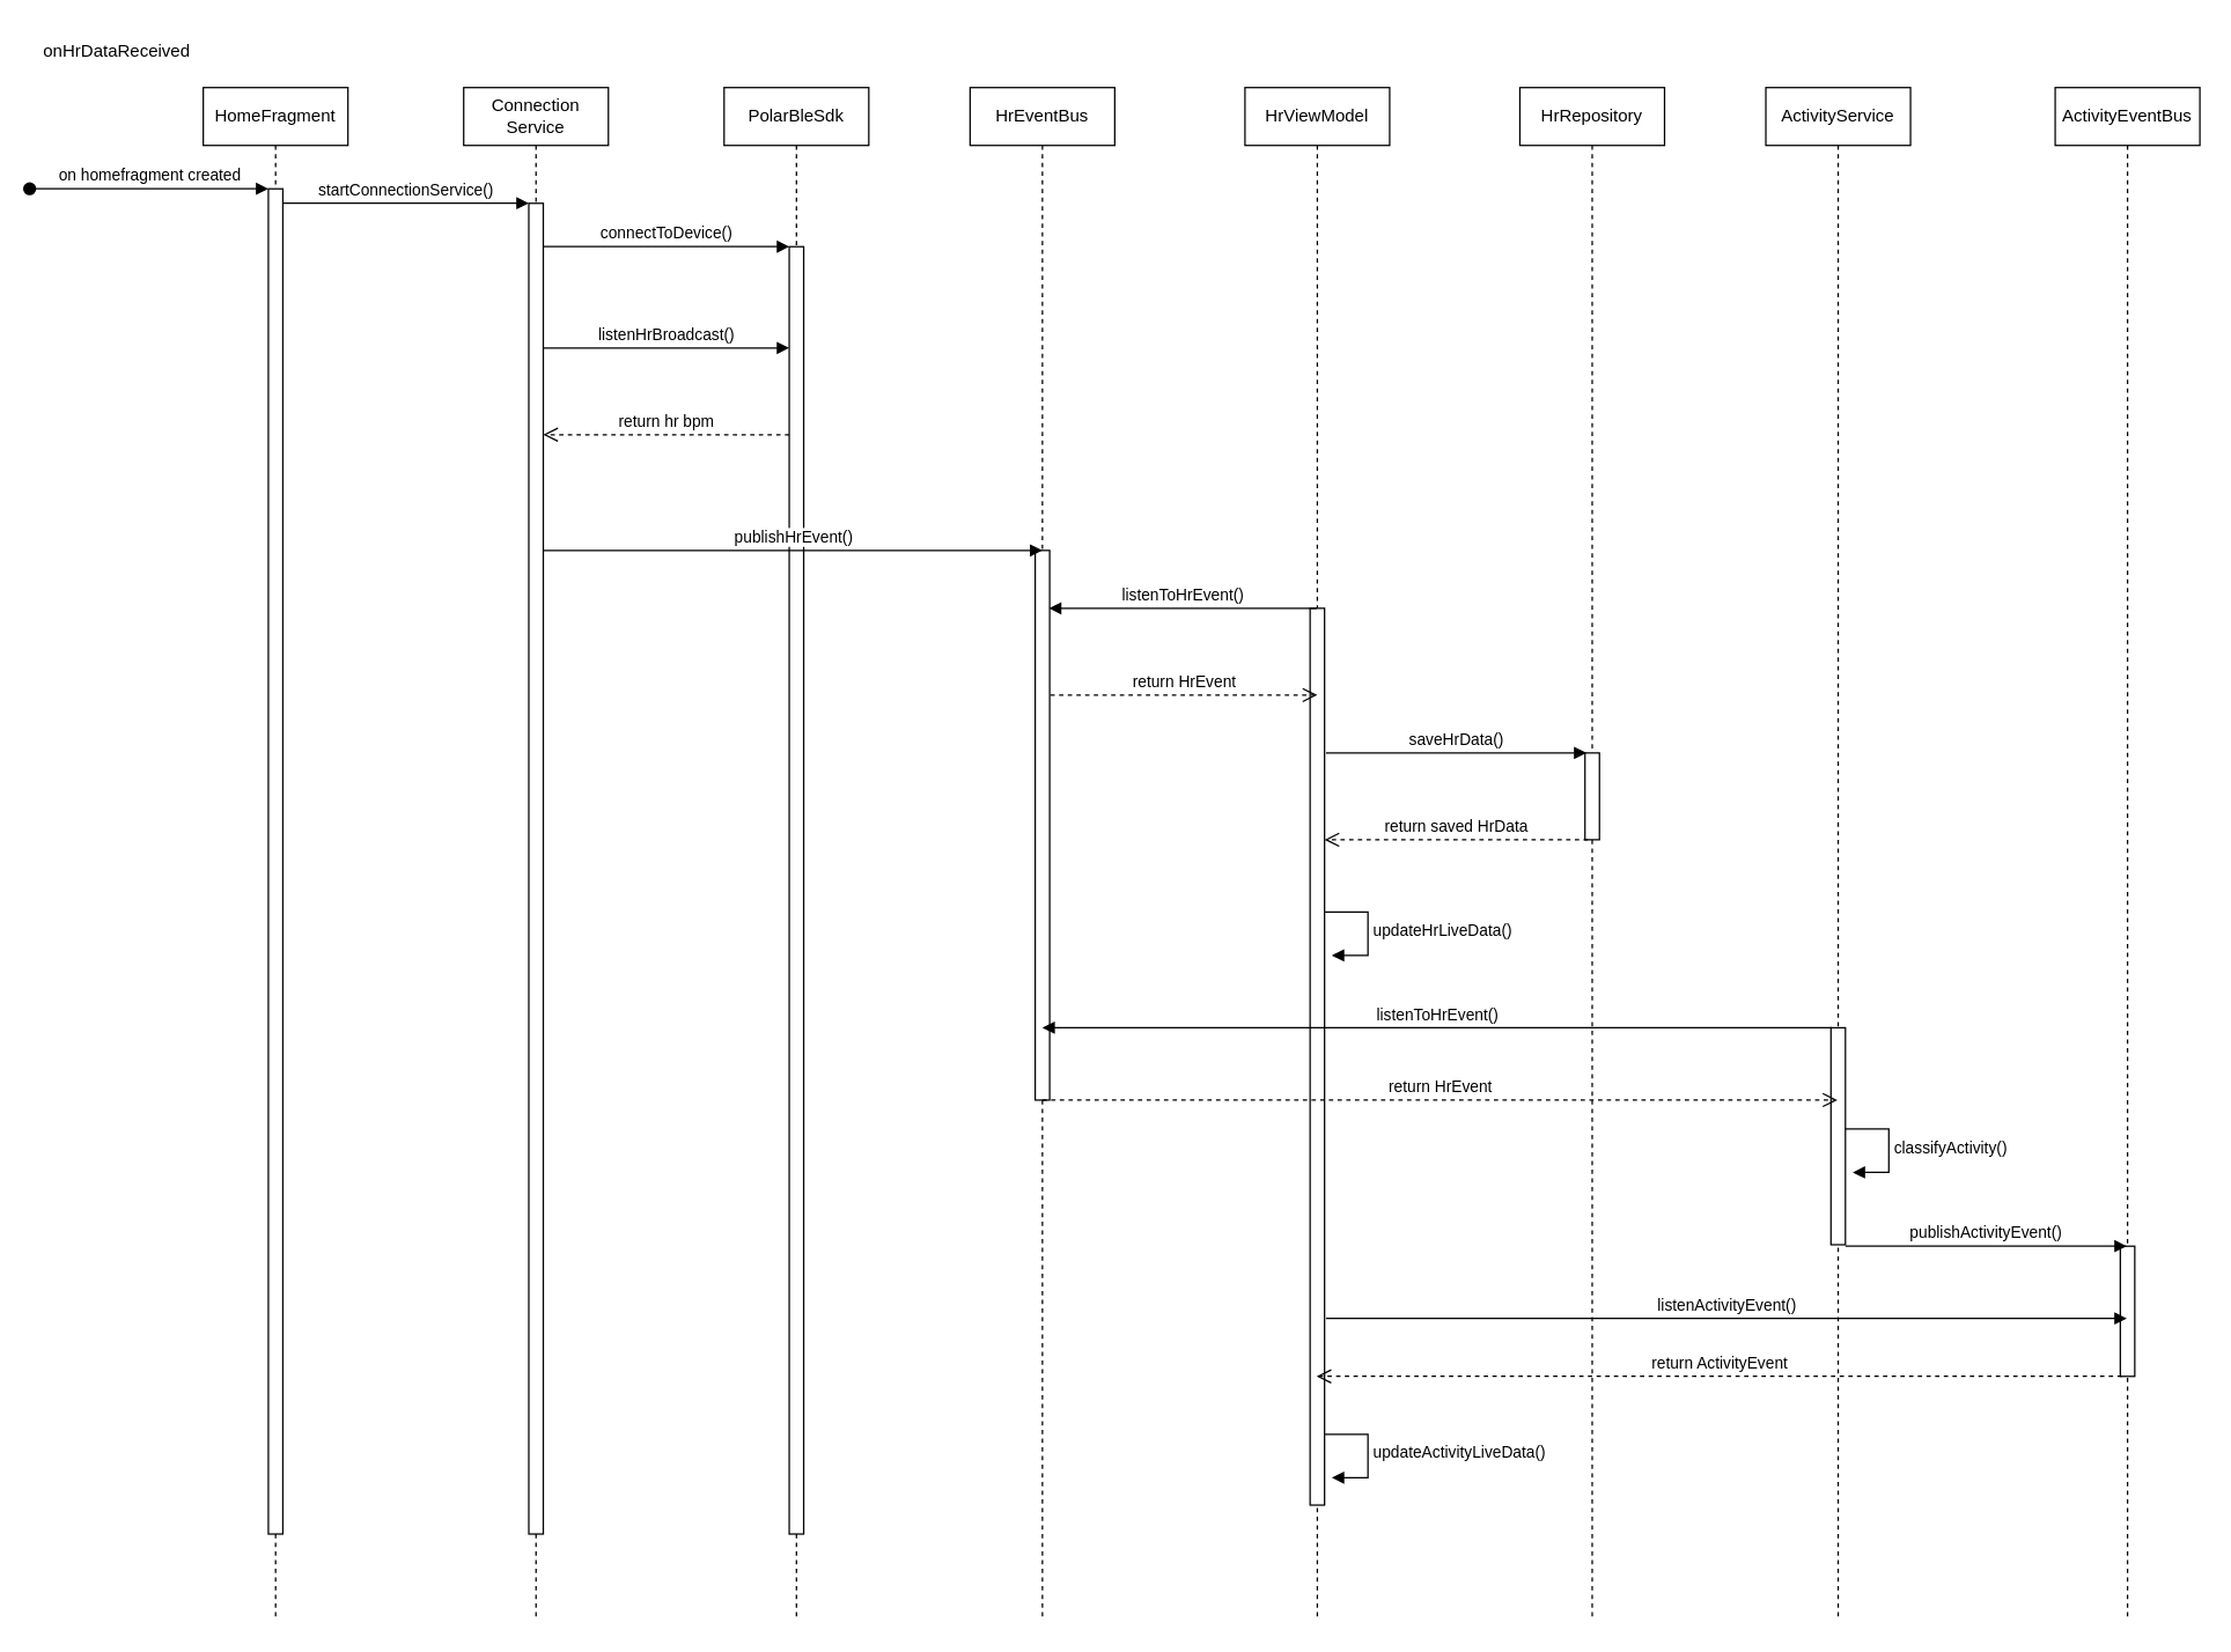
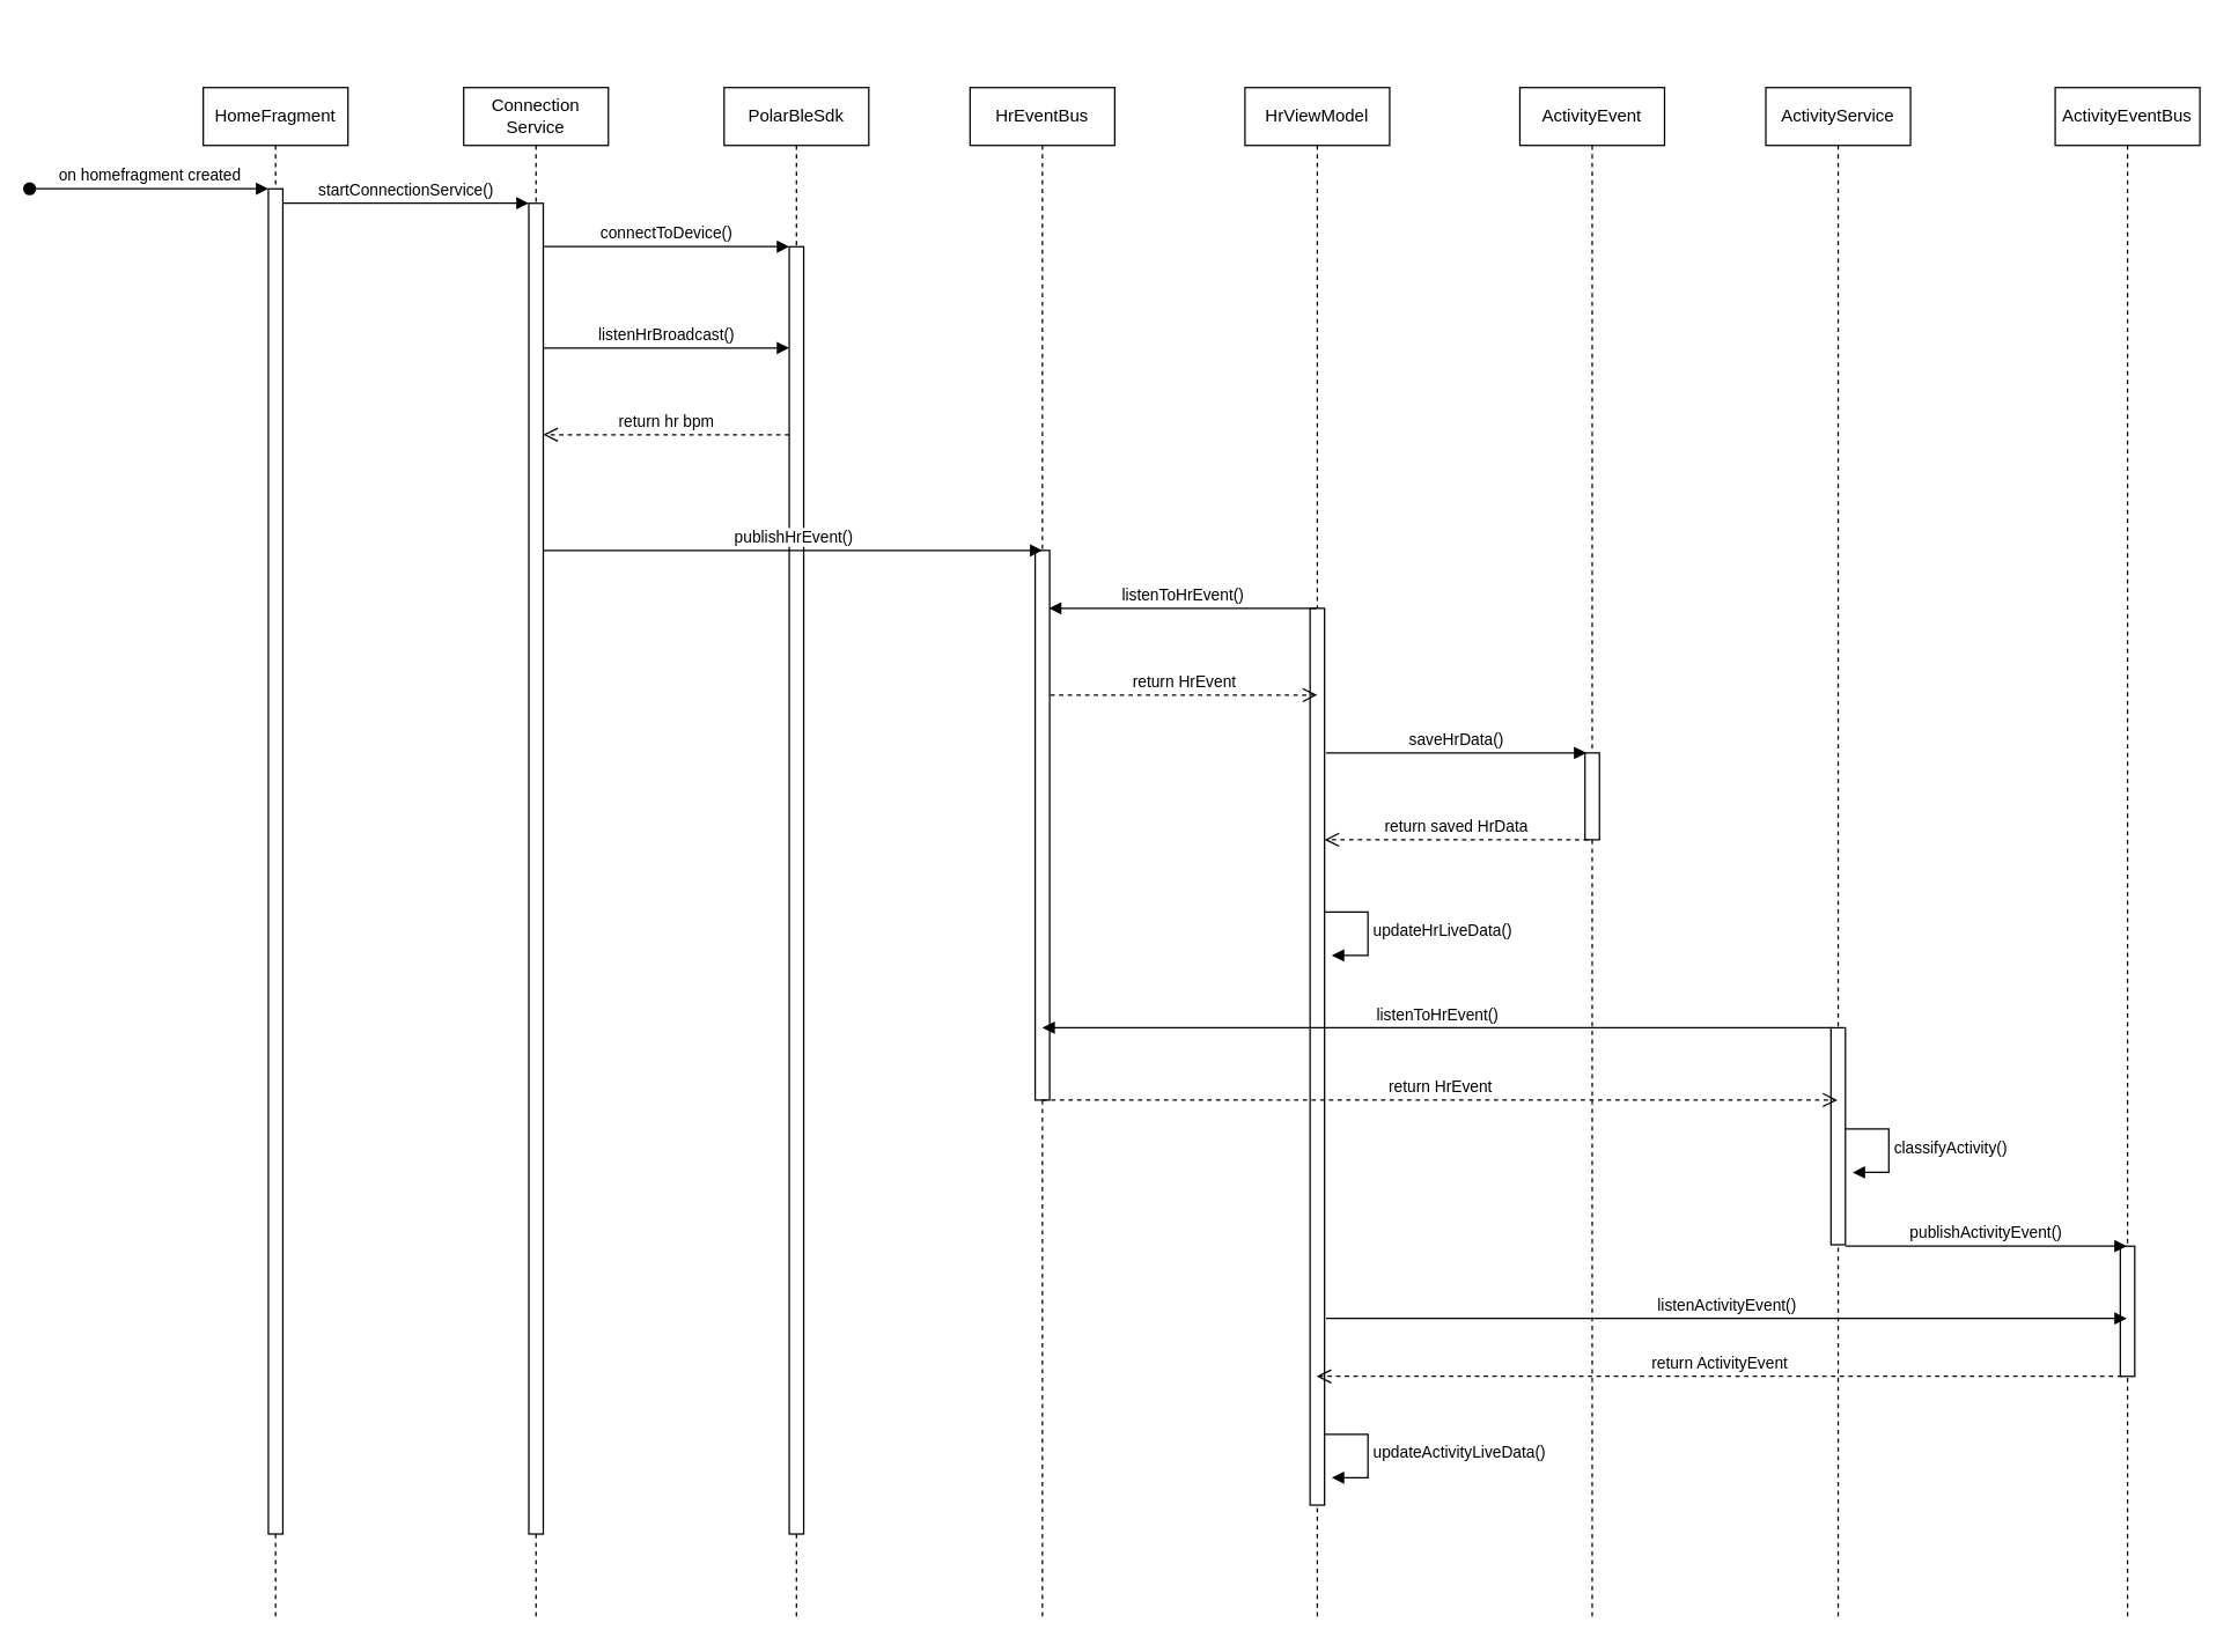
- <mxCell id="18" value="onHrDataReceived" style="text;html=1;align=center;verticalAlign=middle;resizable=0;points=[];autosize=1;strokeColor=none;fillColor=none;" vertex="1" parent="1"><mxGeometry x="20" width="120" height="30" as="geometry" y="20" /></mxCell>
- <mxCell id="19" value="HrRepository" style="shape=umlLifeline;perimeter=lifelinePerimeter;whiteSpace=wrap;html=1;container=0;dropTarget=0;collapsible=0;recursiveResize=0;outlineConnect=0;portConstraint=eastwest;newEdgeStyle={&quot;edgeStyle&quot;:&quot;elbowEdgeStyle&quot;,&quot;elbow&quot;:&quot;vertical&quot;,&quot;curved&quot;:0,&quot;rounded&quot;:0};" vertex="1" parent="1"><mxGeometry x="1050" y="60" width="100" height="1060" as="geometry" /></mxCell>
+ <mxCell id="19" value="ActivityEvent" style="shape=umlLifeline;perimeter=lifelinePerimeter;whiteSpace=wrap;html=1;container=0;dropTarget=0;collapsible=0;recursiveResize=0;outlineConnect=0;portConstraint=eastwest;newEdgeStyle={&quot;edgeStyle&quot;:&quot;elbowEdgeStyle&quot;,&quot;elbow&quot;:&quot;vertical&quot;,&quot;curved&quot;:0,&quot;rounded&quot;:0};" vertex="1" parent="1"><mxGeometry x="1050" y="60" width="100" height="1060" as="geometry" /></mxCell>
